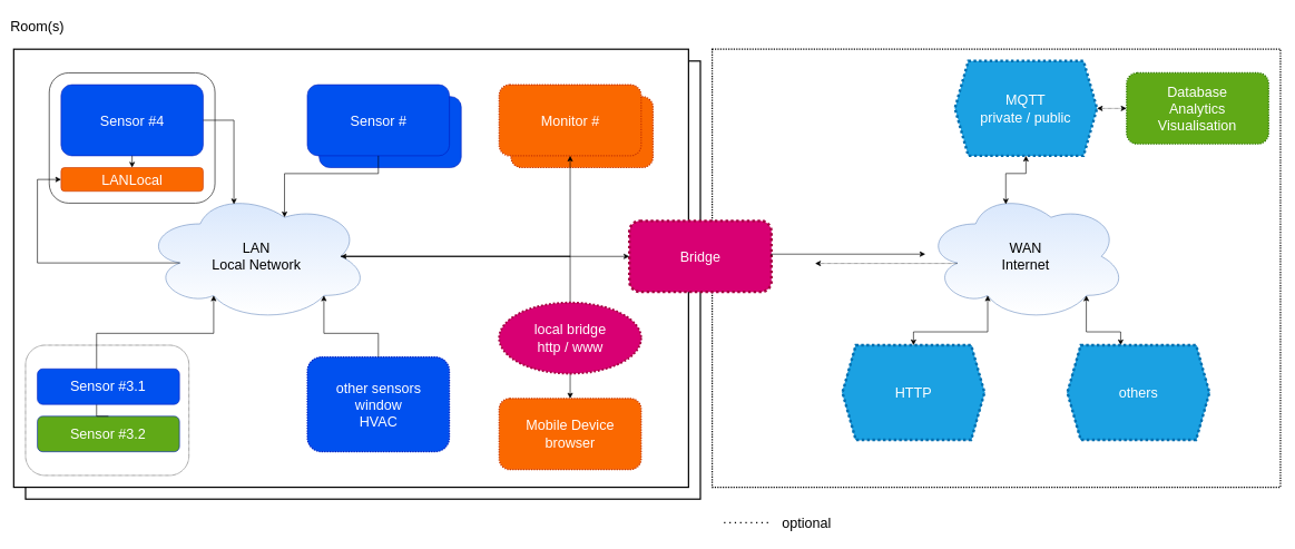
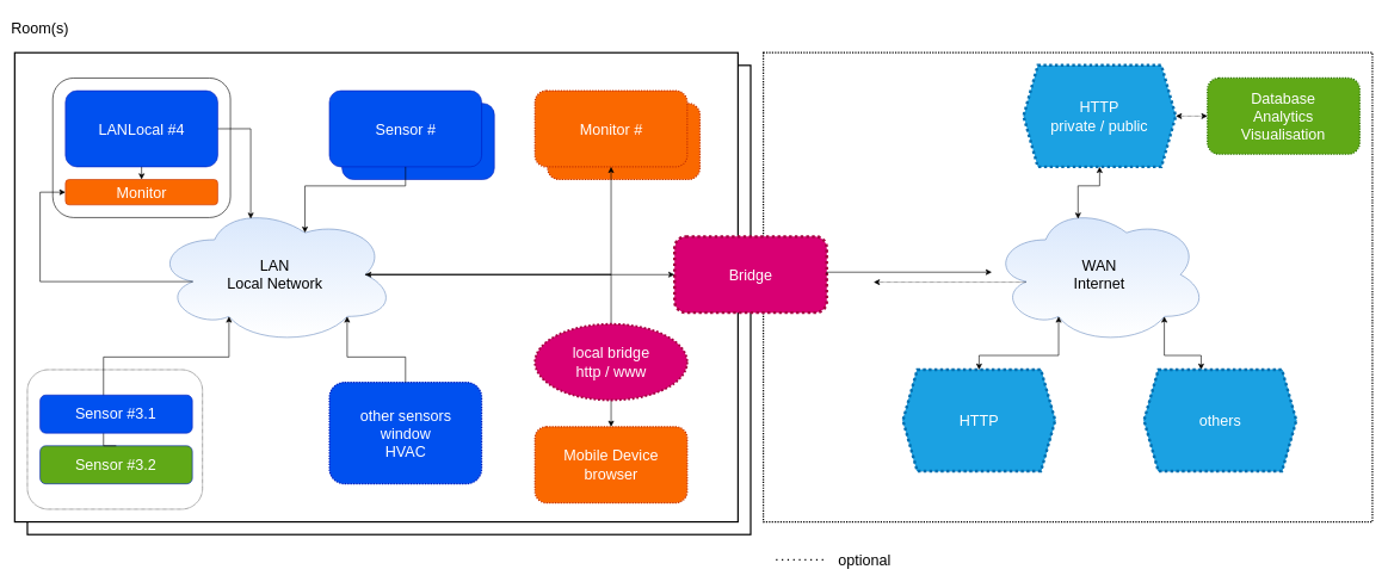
- <mxCell id="19" value="MQTT&lt;br style=&quot;font-size: 21px;&quot;&gt;private / public" style="shape=hexagon;perimeter=hexagonPerimeter2;whiteSpace=wrap;html=1;fixedSize=1;rounded=0;glass=0;fillColor=#1ba1e2;fontSize=21;strokeColor=#006EAF;fontColor=#ffffff;strokeWidth=4;dashed=1;dashPattern=1 1;" vertex="1" parent="1"><mxGeometry x="1429.32" y="90.909" width="212.727" height="141.818" as="geometry" /></mxCell>
+ <mxCell id="19" value="HTTP&lt;br style=&quot;font-size: 21px;&quot;&gt;private / public" style="shape=hexagon;perimeter=hexagonPerimeter2;whiteSpace=wrap;html=1;fixedSize=1;rounded=0;glass=0;fillColor=#1ba1e2;fontSize=21;strokeColor=#006EAF;fontColor=#ffffff;strokeWidth=4;dashed=1;dashPattern=1 1;" vertex="1" parent="1"><mxGeometry x="1429.32" y="90.909" width="212.727" height="141.818" as="geometry" /></mxCell>
- <mxCell id="33" value="Sensor #4" style="rounded=1;whiteSpace=wrap;html=1;fillColor=#0050ef;strokeColor=#001DBC;gradientDirection=east;fontColor=#ffffff;fontStyle=0;fontSize=21;" vertex="1" parent="31"><mxGeometry x="17.727" y="17.727" width="212.727" height="106.364" as="geometry" /></mxCell>
+ <mxCell id="33" value="LANLocal #4" style="rounded=1;whiteSpace=wrap;html=1;fillColor=#0050ef;strokeColor=#001DBC;gradientDirection=east;fontColor=#ffffff;fontStyle=0;fontSize=21;" vertex="1" parent="31"><mxGeometry x="17.727" y="17.727" width="212.727" height="106.364" as="geometry" /></mxCell>
- <mxCell id="34" value="LANLocal" style="rounded=1;whiteSpace=wrap;html=1;fillColor=#fa6800;strokeColor=#C73500;gradientDirection=east;fontColor=#ffffff;fontStyle=0;fontSize=21;" vertex="1" parent="31"><mxGeometry x="17.727" y="141.818" width="212.727" height="35.455" as="geometry" /></mxCell>
+ <mxCell id="34" value="Monitor" style="rounded=1;whiteSpace=wrap;html=1;fillColor=#fa6800;strokeColor=#C73500;gradientDirection=east;fontColor=#ffffff;fontStyle=0;fontSize=21;" vertex="1" parent="31"><mxGeometry x="17.727" y="141.818" width="212.727" height="35.455" as="geometry" /></mxCell>
